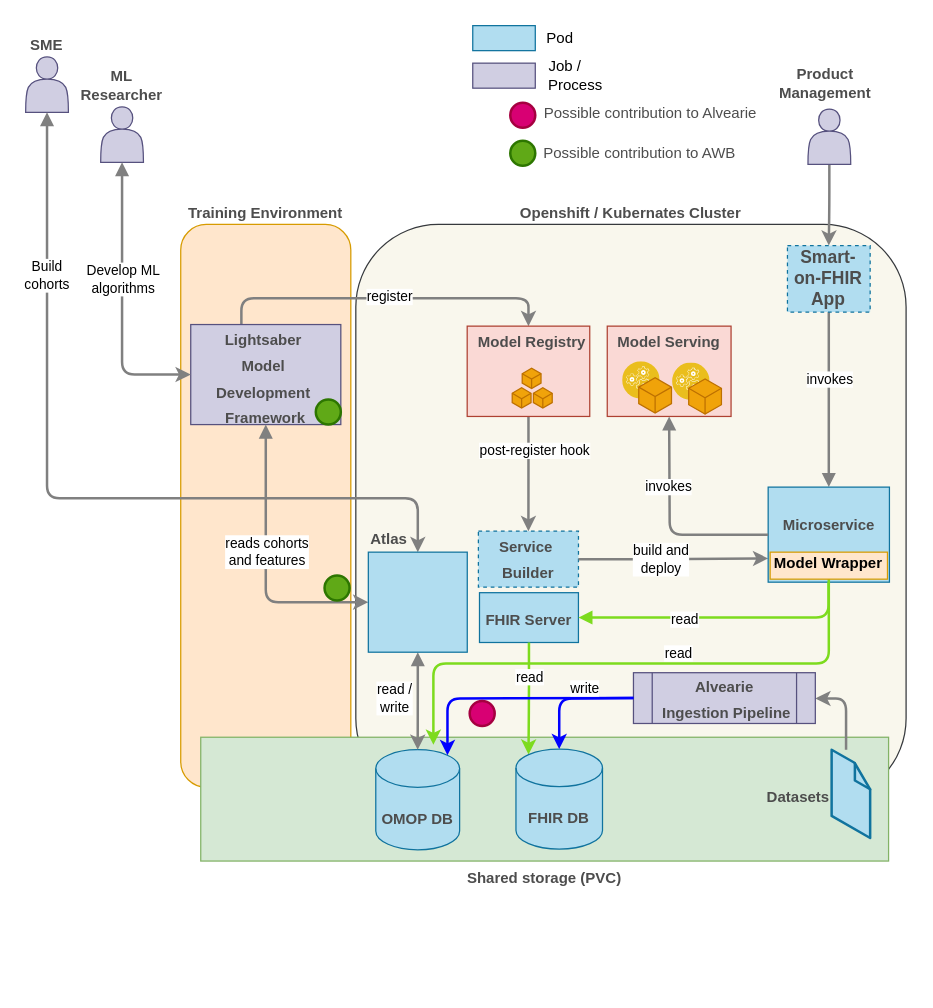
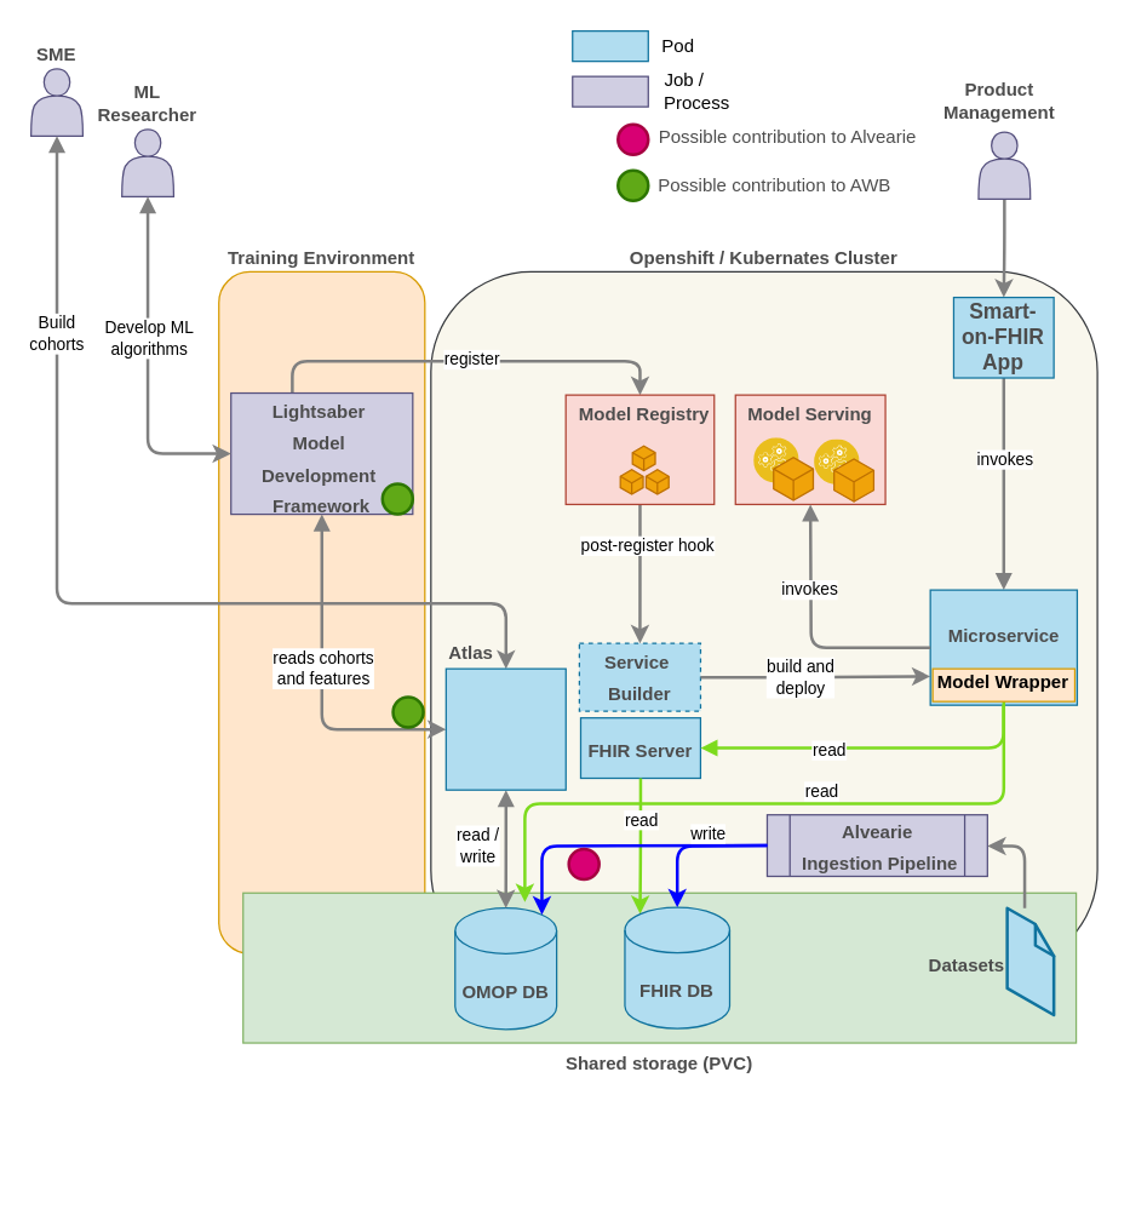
- <mxCell id="30" value="&lt;font&gt;&lt;font color=&quot;#4d4d4d&quot;&gt;&lt;b&gt;Smart-on-FHIR App&lt;/b&gt;&lt;/font&gt;&lt;br&gt;&lt;/font&gt;" style="whiteSpace=wrap;html=1;fontSize=14;fillColor=#b1ddf0;strokeColor=#10739e;align=center;rounded=0;strokeWidth=1;dashed=1;" parent="1" vertex="1"><mxGeometry x="629.13" y="195.87" width="66.13" height="53.13" as="geometry" /></mxCell>
+ <mxCell id="30" value="&lt;font&gt;&lt;font color=&quot;#4d4d4d&quot;&gt;&lt;b&gt;Smart-on-FHIR App&lt;/b&gt;&lt;/font&gt;&lt;br&gt;&lt;/font&gt;" style="whiteSpace=wrap;html=1;fontSize=14;fillColor=#b1ddf0;strokeColor=#10739e;align=center;rounded=0;strokeWidth=1;" parent="1" vertex="1"><mxGeometry x="629.13" y="195.87" width="66.13" height="53.13" as="geometry" /></mxCell>
